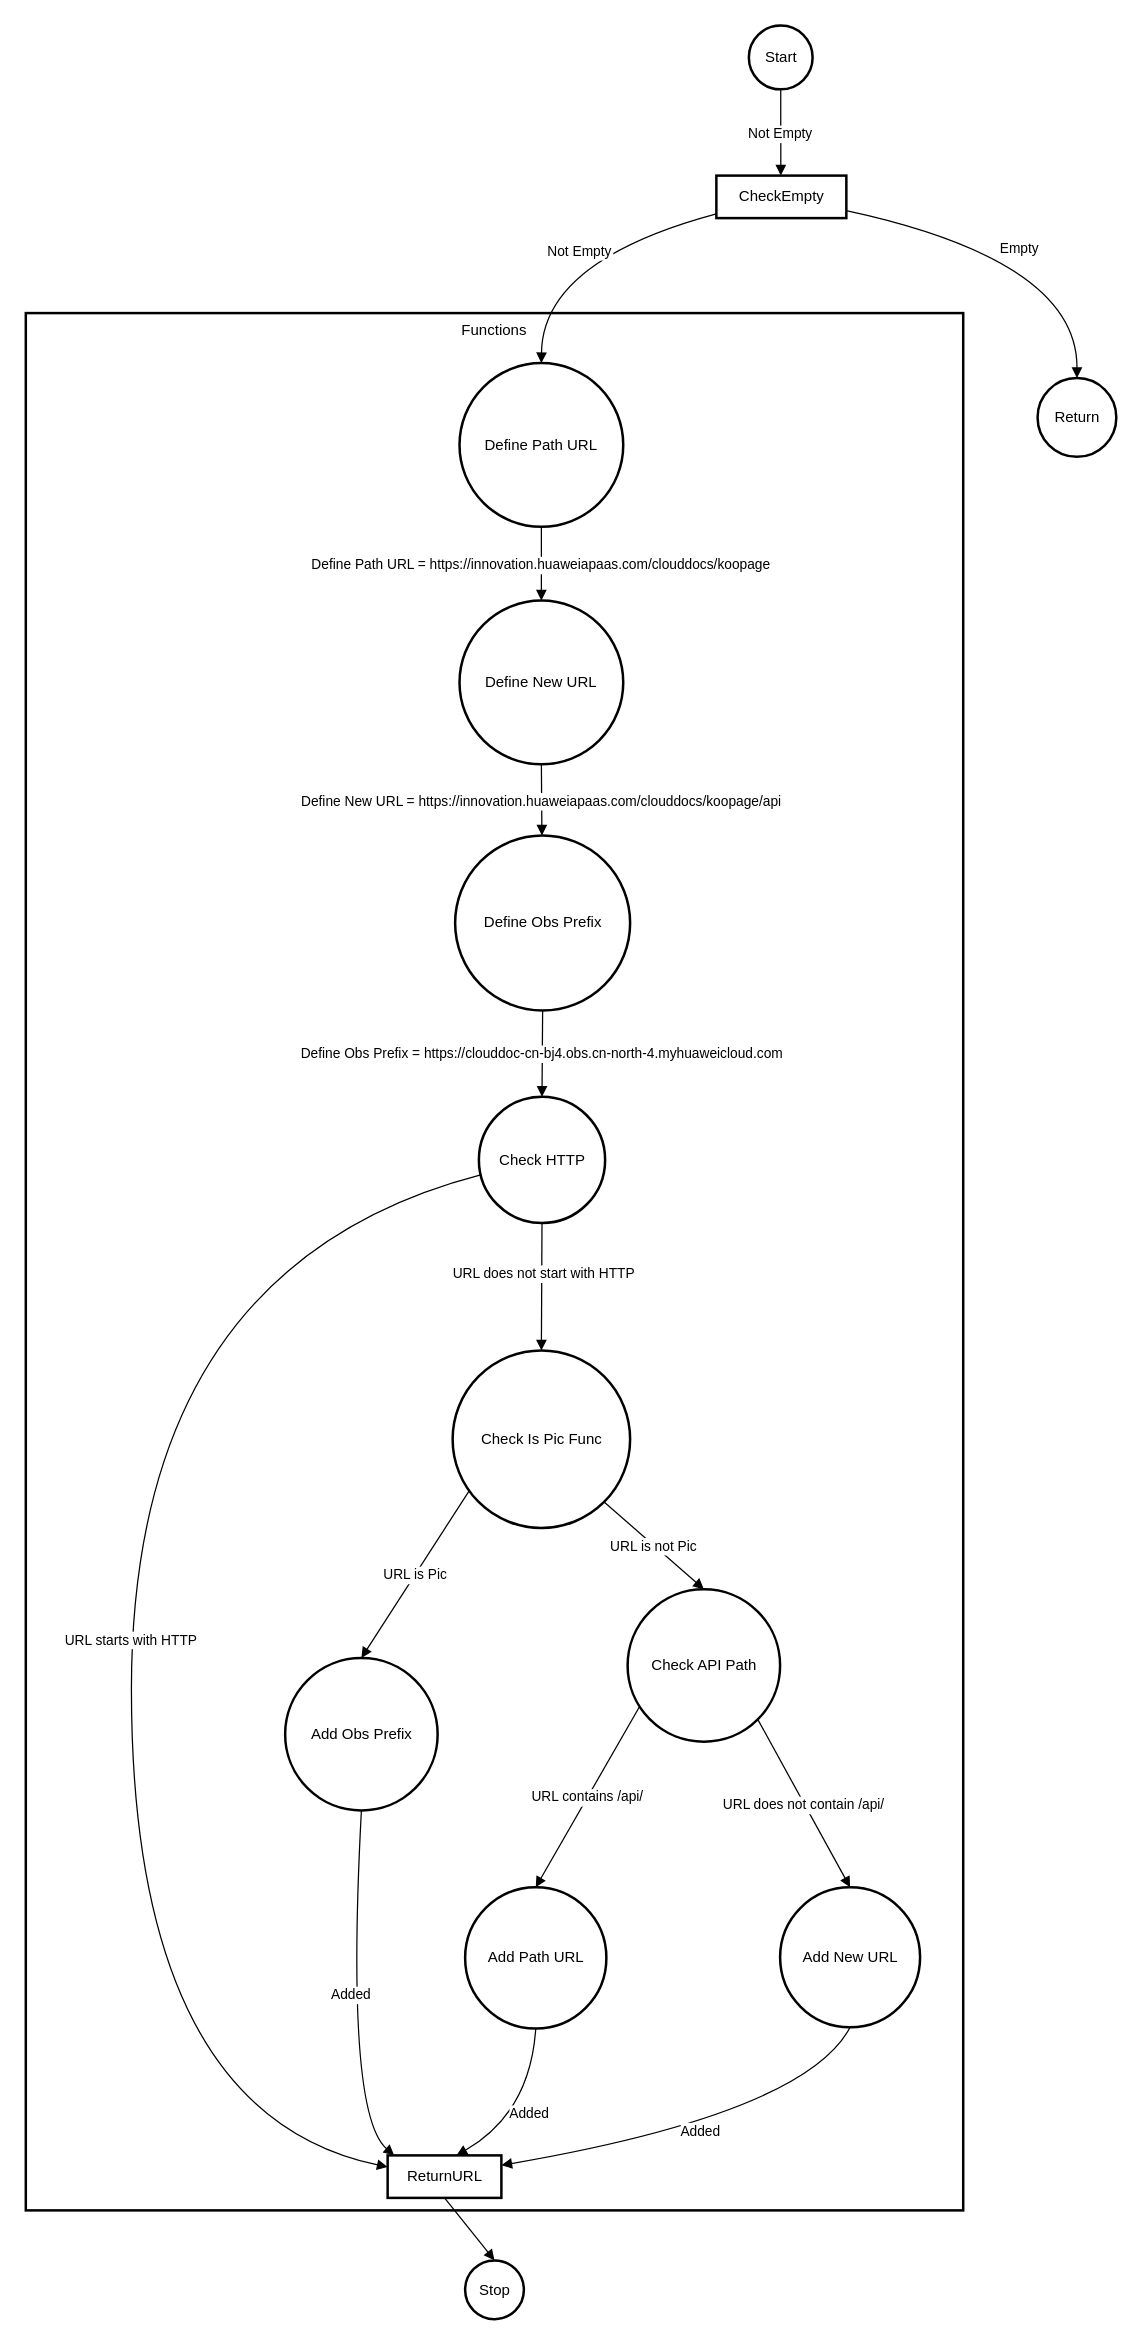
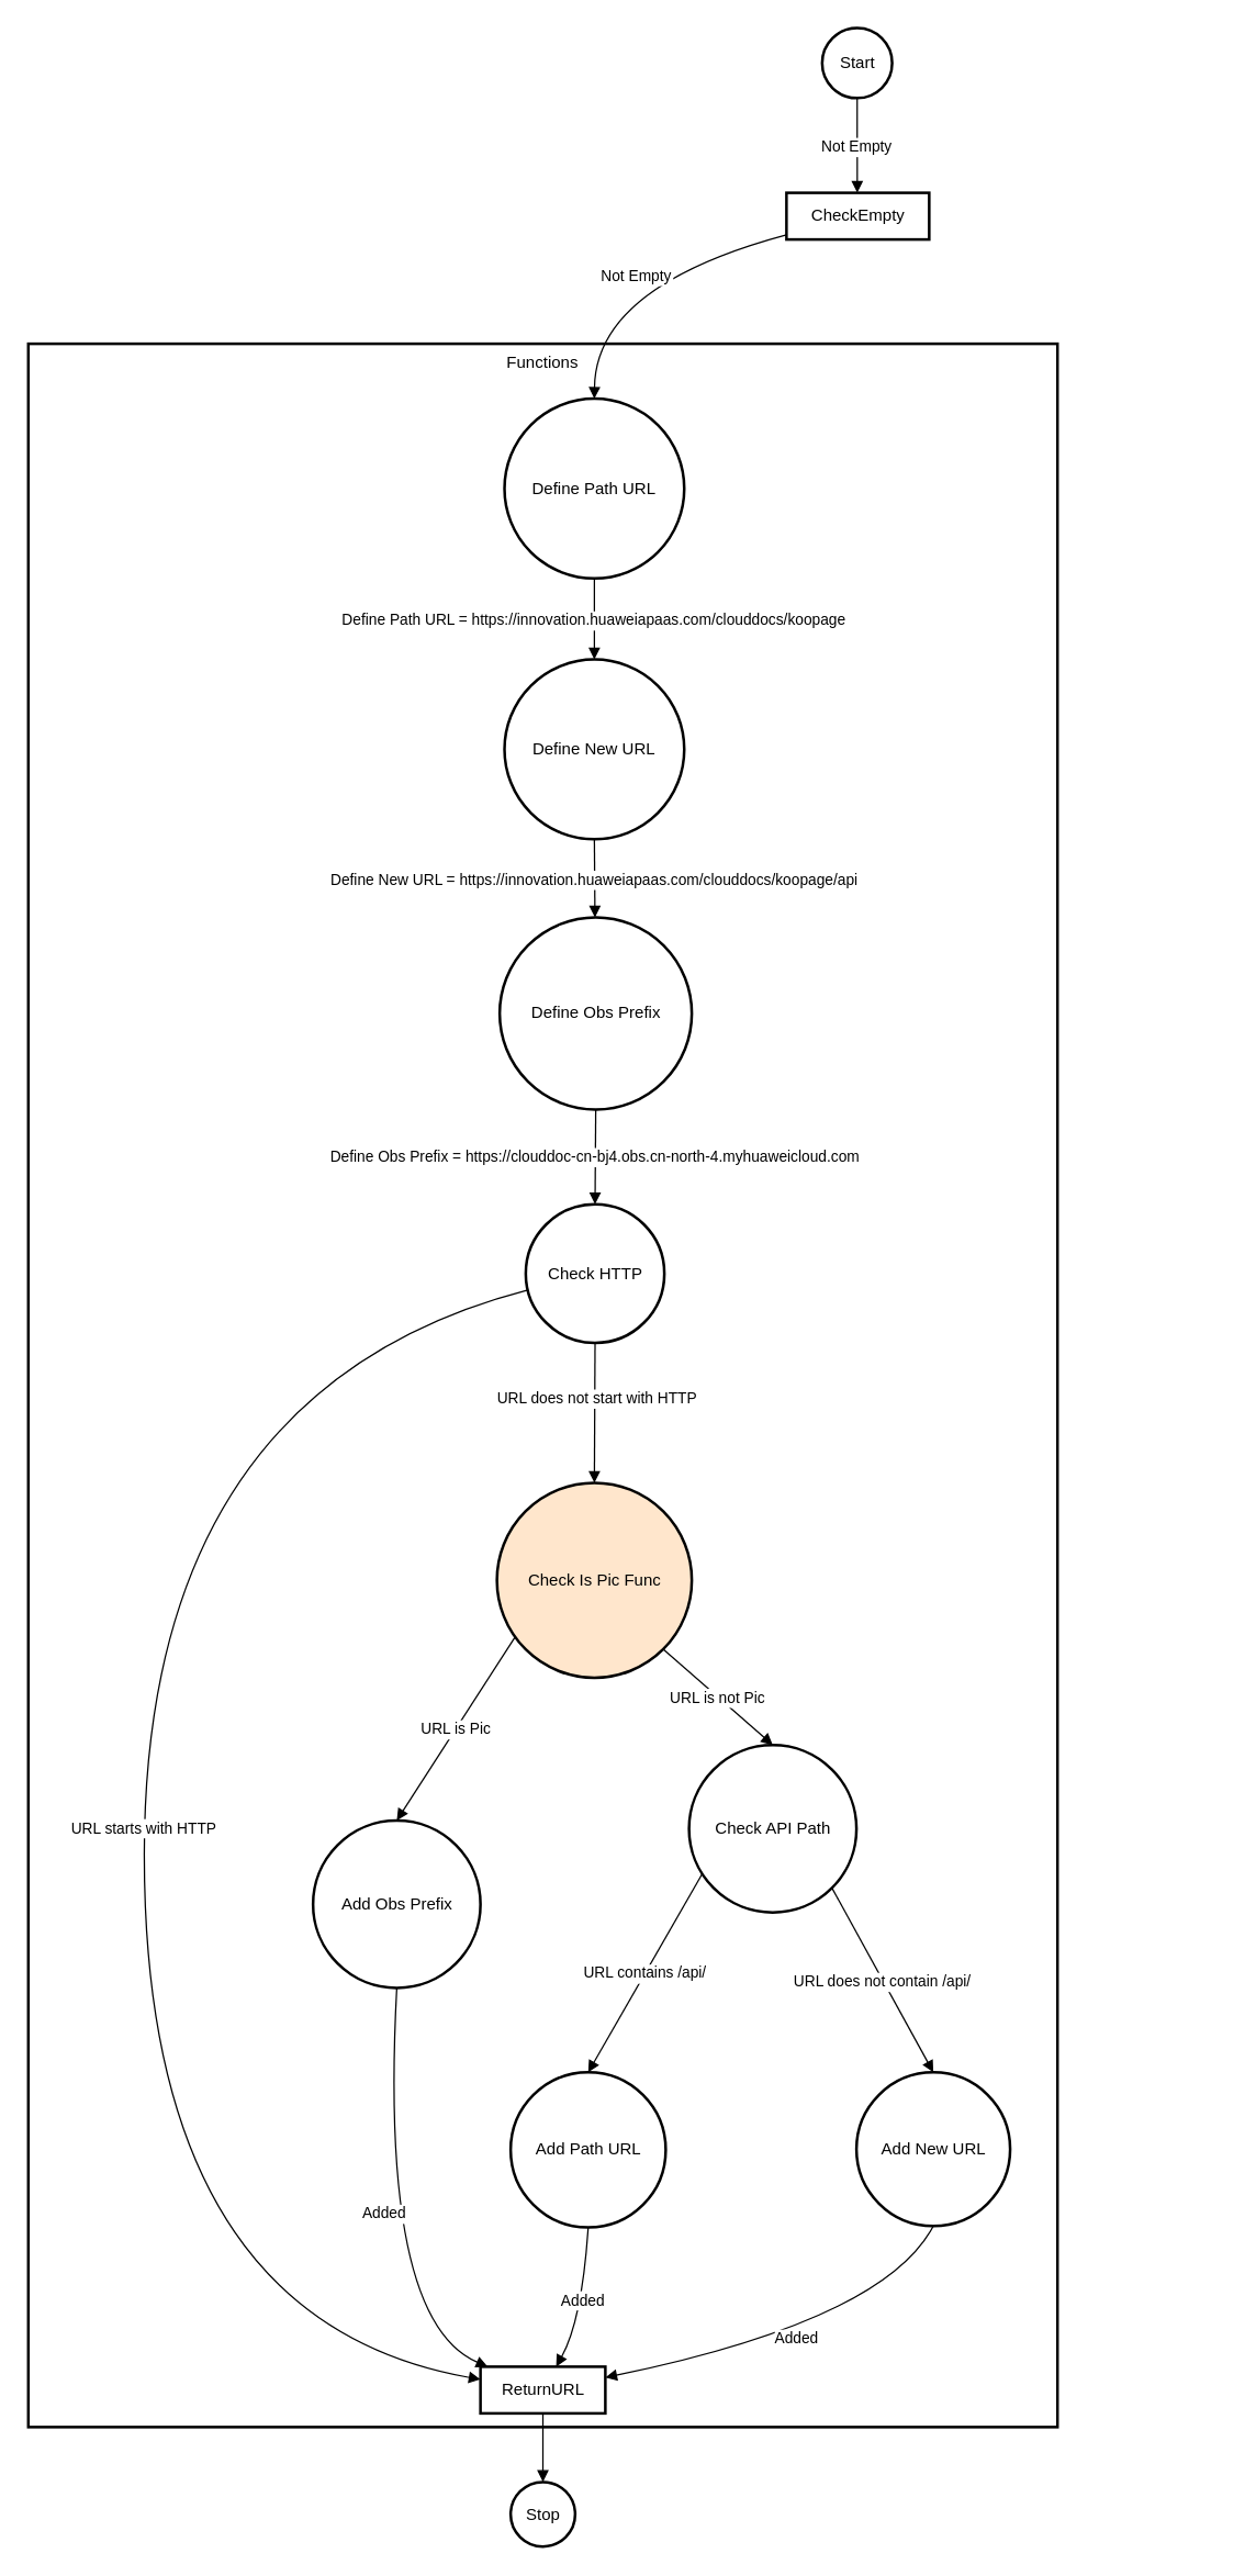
- <mxCell id="18" value="Empty" style="curved=1;startArrow=none;endArrow=block;exitX=0.997;exitY=0.823;entryX=0.505;entryY=0.001;rounded=0;movable=1;resizable=1;rotatable=1;deletable=1;editable=1;locked=0;connectable=1;" edge="1" parent="1" source="13" target="14"><mxGeometry relative="1" as="geometry"><Array as="points"><mxPoint x="861.5" y="208" /></Array></mxGeometry></mxCell>
- <mxCell id="14" value="Return" style="ellipse;aspect=fixed;strokeWidth=2;whiteSpace=wrap;movable=1;resizable=1;rotatable=1;deletable=1;editable=1;locked=0;connectable=1;" vertex="1" parent="1"><mxGeometry x="829.5" y="302" width="63" height="63" as="geometry" /></mxCell>
- <mxCell id="7" value="Check Is Pic Func" style="ellipse;aspect=fixed;strokeWidth=2;whiteSpace=wrap;movable=1;resizable=1;rotatable=1;deletable=1;editable=1;locked=0;connectable=1;" vertex="1" parent="1"><mxGeometry x="361.5" y="1080" width="142" height="142" as="geometry" /></mxCell>
+ <mxCell id="7" value="Check Is Pic Func" style="ellipse;aspect=fixed;strokeWidth=2;whiteSpace=wrap;movable=1;resizable=1;rotatable=1;deletable=1;editable=1;locked=0;connectable=1;fillColor=#ffe6cc;" vertex="1" parent="1"><mxGeometry x="361.5" y="1080" width="142" height="142" as="geometry" /></mxCell>
- <mxCell id="15" value="ReturnURL" style="whiteSpace=wrap;strokeWidth=2;movable=1;resizable=1;rotatable=1;deletable=1;editable=1;locked=0;connectable=1;" vertex="1" parent="1"><mxGeometry x="309.5" y="1724" width="91" height="34" as="geometry" /></mxCell>
+ <mxCell id="15" value="ReturnURL" style="whiteSpace=wrap;strokeWidth=2;movable=1;resizable=1;rotatable=1;deletable=1;editable=1;locked=0;connectable=1;" vertex="1" parent="1"><mxGeometry x="349.5" y="1724" width="91" height="34" as="geometry" /></mxCell>
